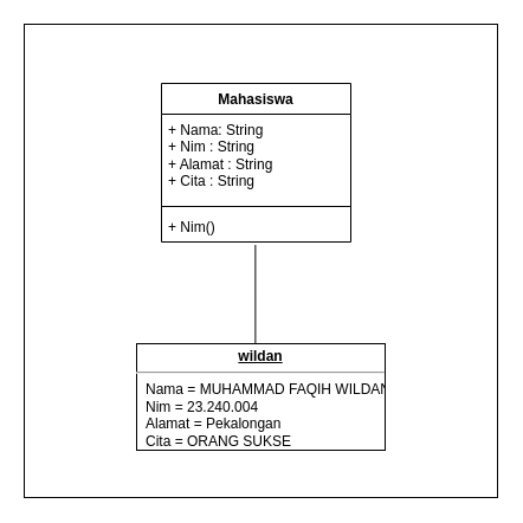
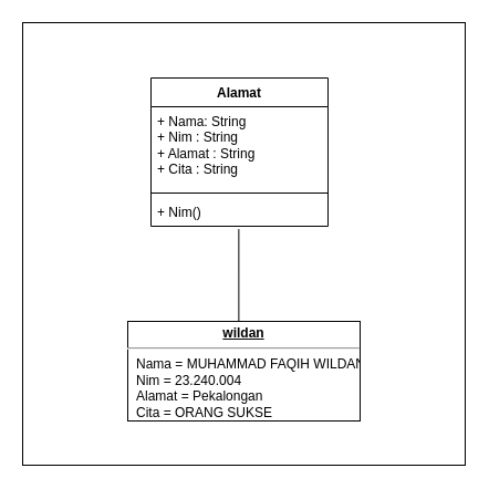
- <mxCell id="3" value="Mahasiswa" style="swimlane;fontStyle=1;align=center;verticalAlign=top;childLayout=stackLayout;horizontal=1;startSize=26;horizontalStack=0;resizeParent=1;resizeParentMax=0;resizeLast=0;collapsible=1;marginBottom=0;whiteSpace=wrap;html=1;" parent="1" vertex="1"><mxGeometry x="136" y="70" width="160" height="134" as="geometry" /></mxCell>
+ <mxCell id="3" value="Alamat" style="swimlane;fontStyle=1;align=center;verticalAlign=top;childLayout=stackLayout;horizontal=1;startSize=26;horizontalStack=0;resizeParent=1;resizeParentMax=0;resizeLast=0;collapsible=1;marginBottom=0;whiteSpace=wrap;html=1;" parent="1" vertex="1"><mxGeometry x="136" y="70" width="160" height="134" as="geometry" /></mxCell>
